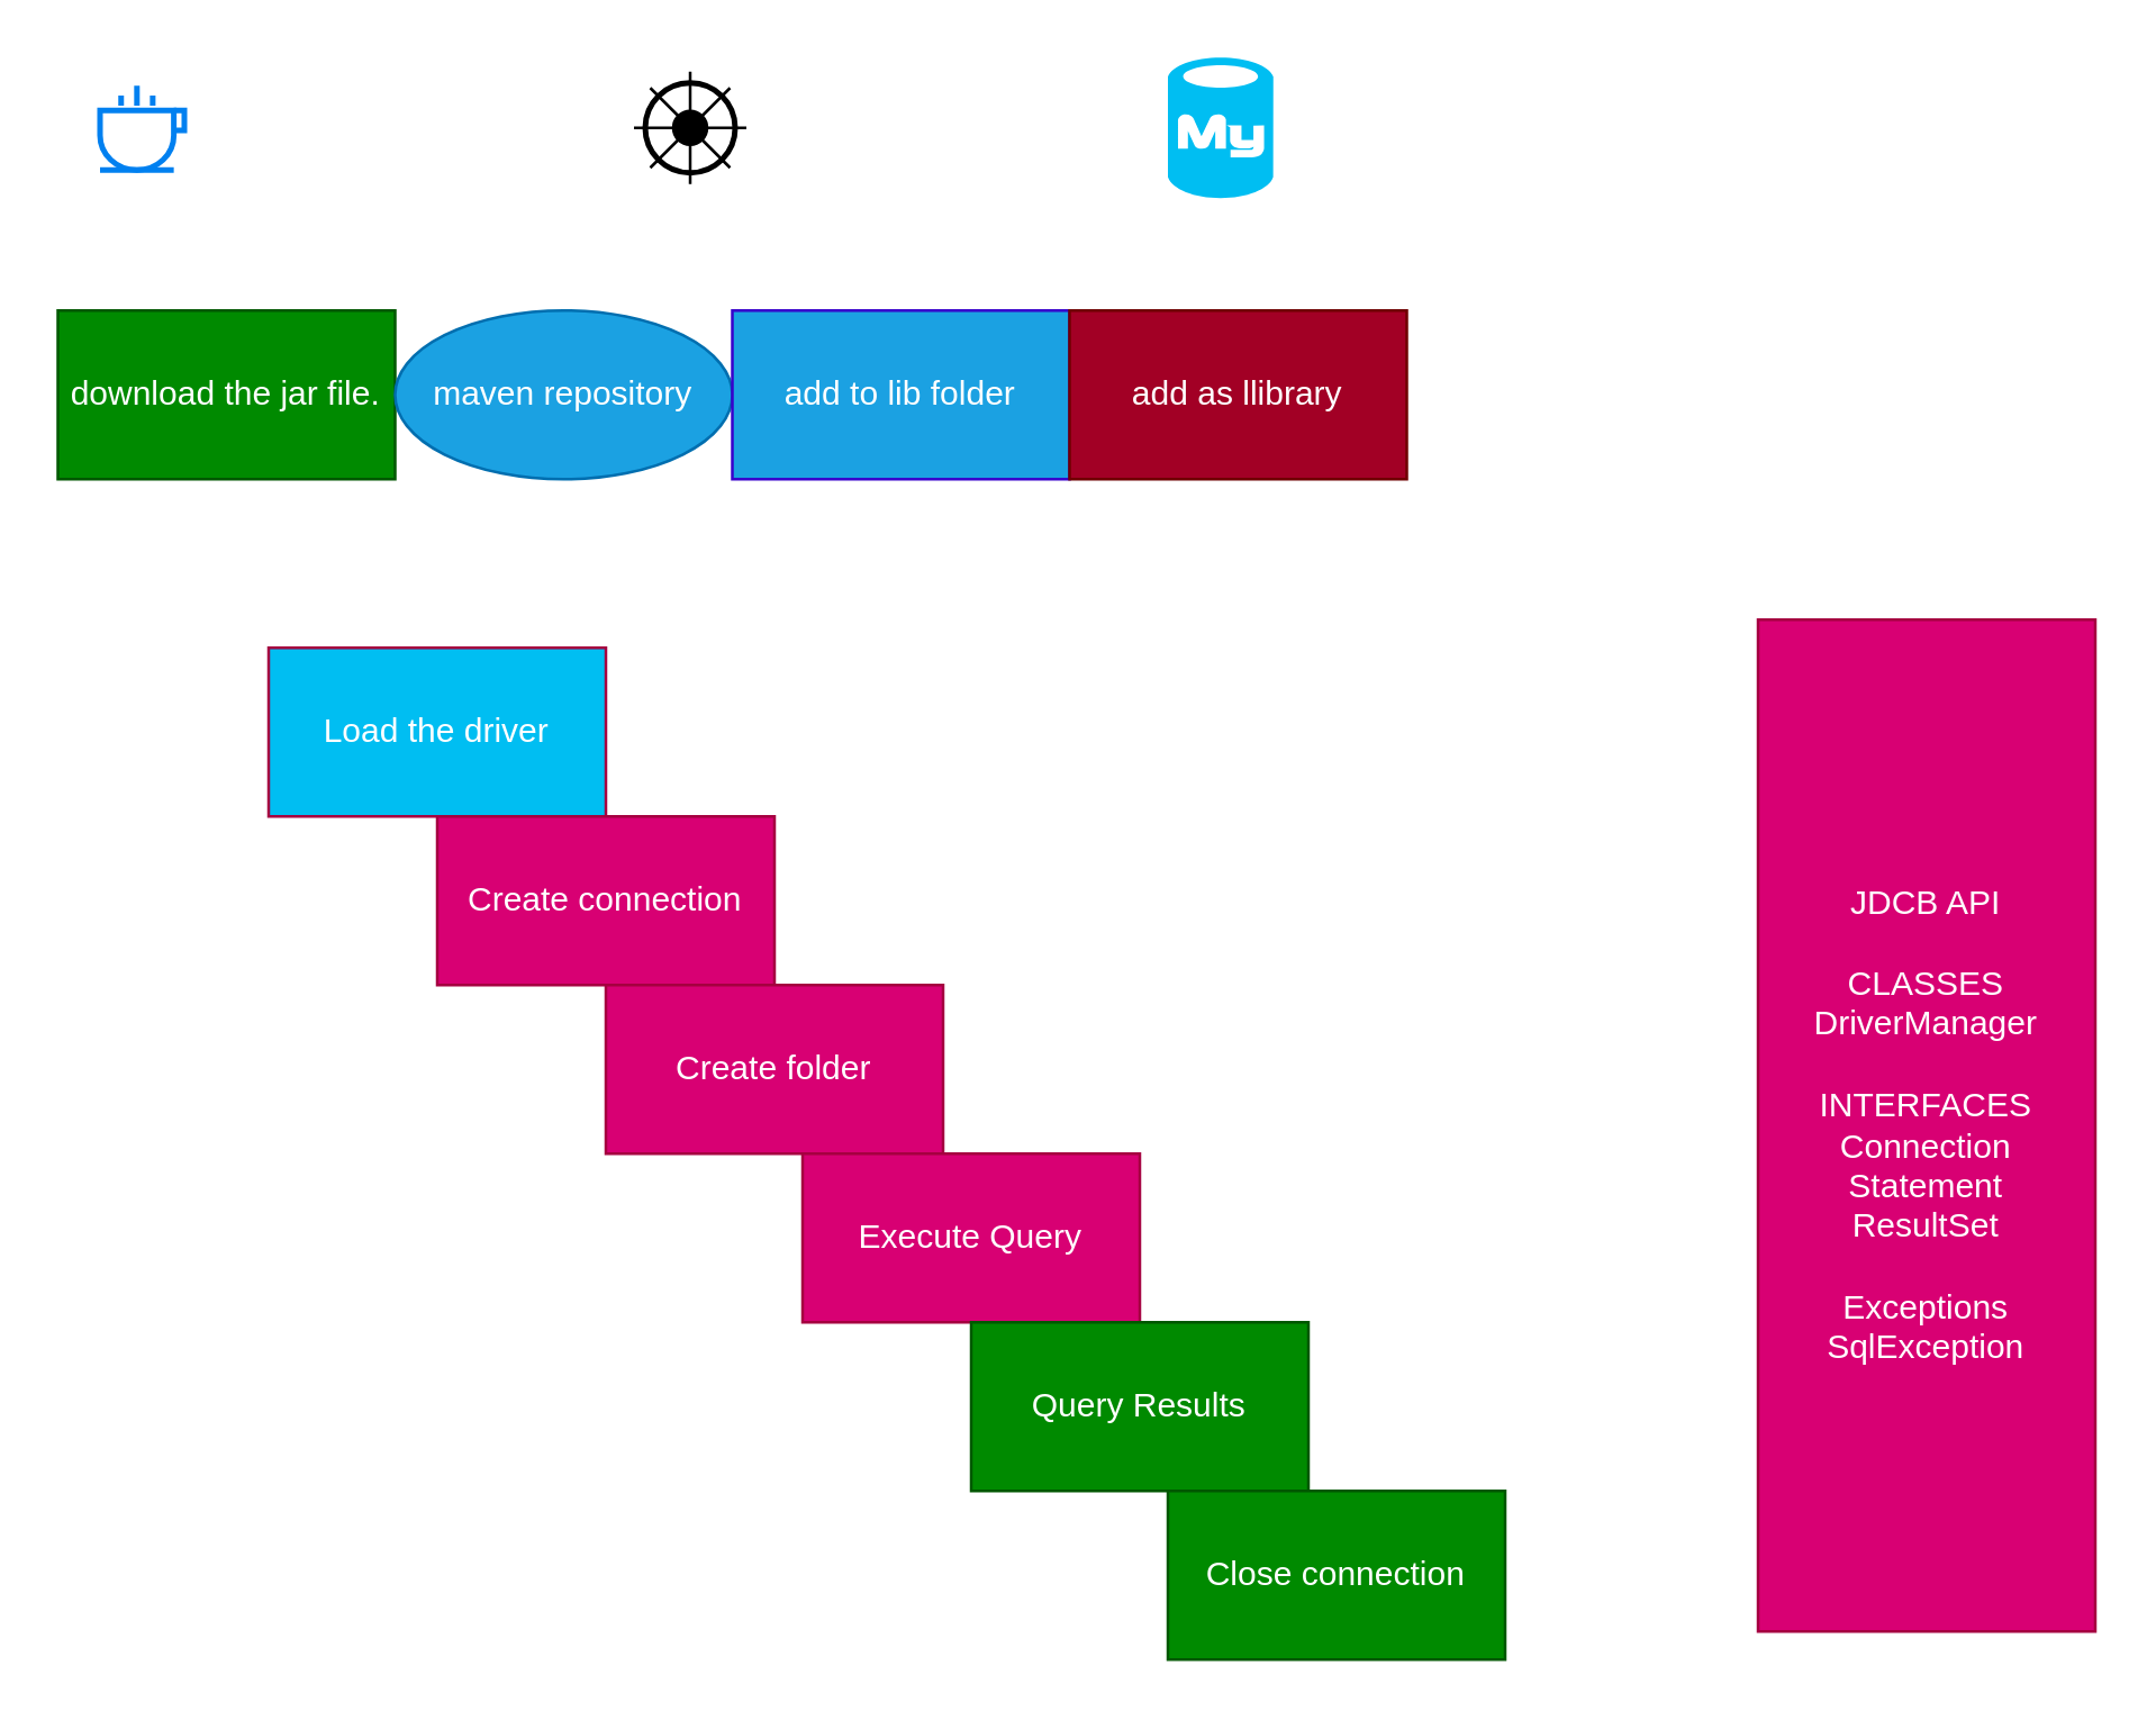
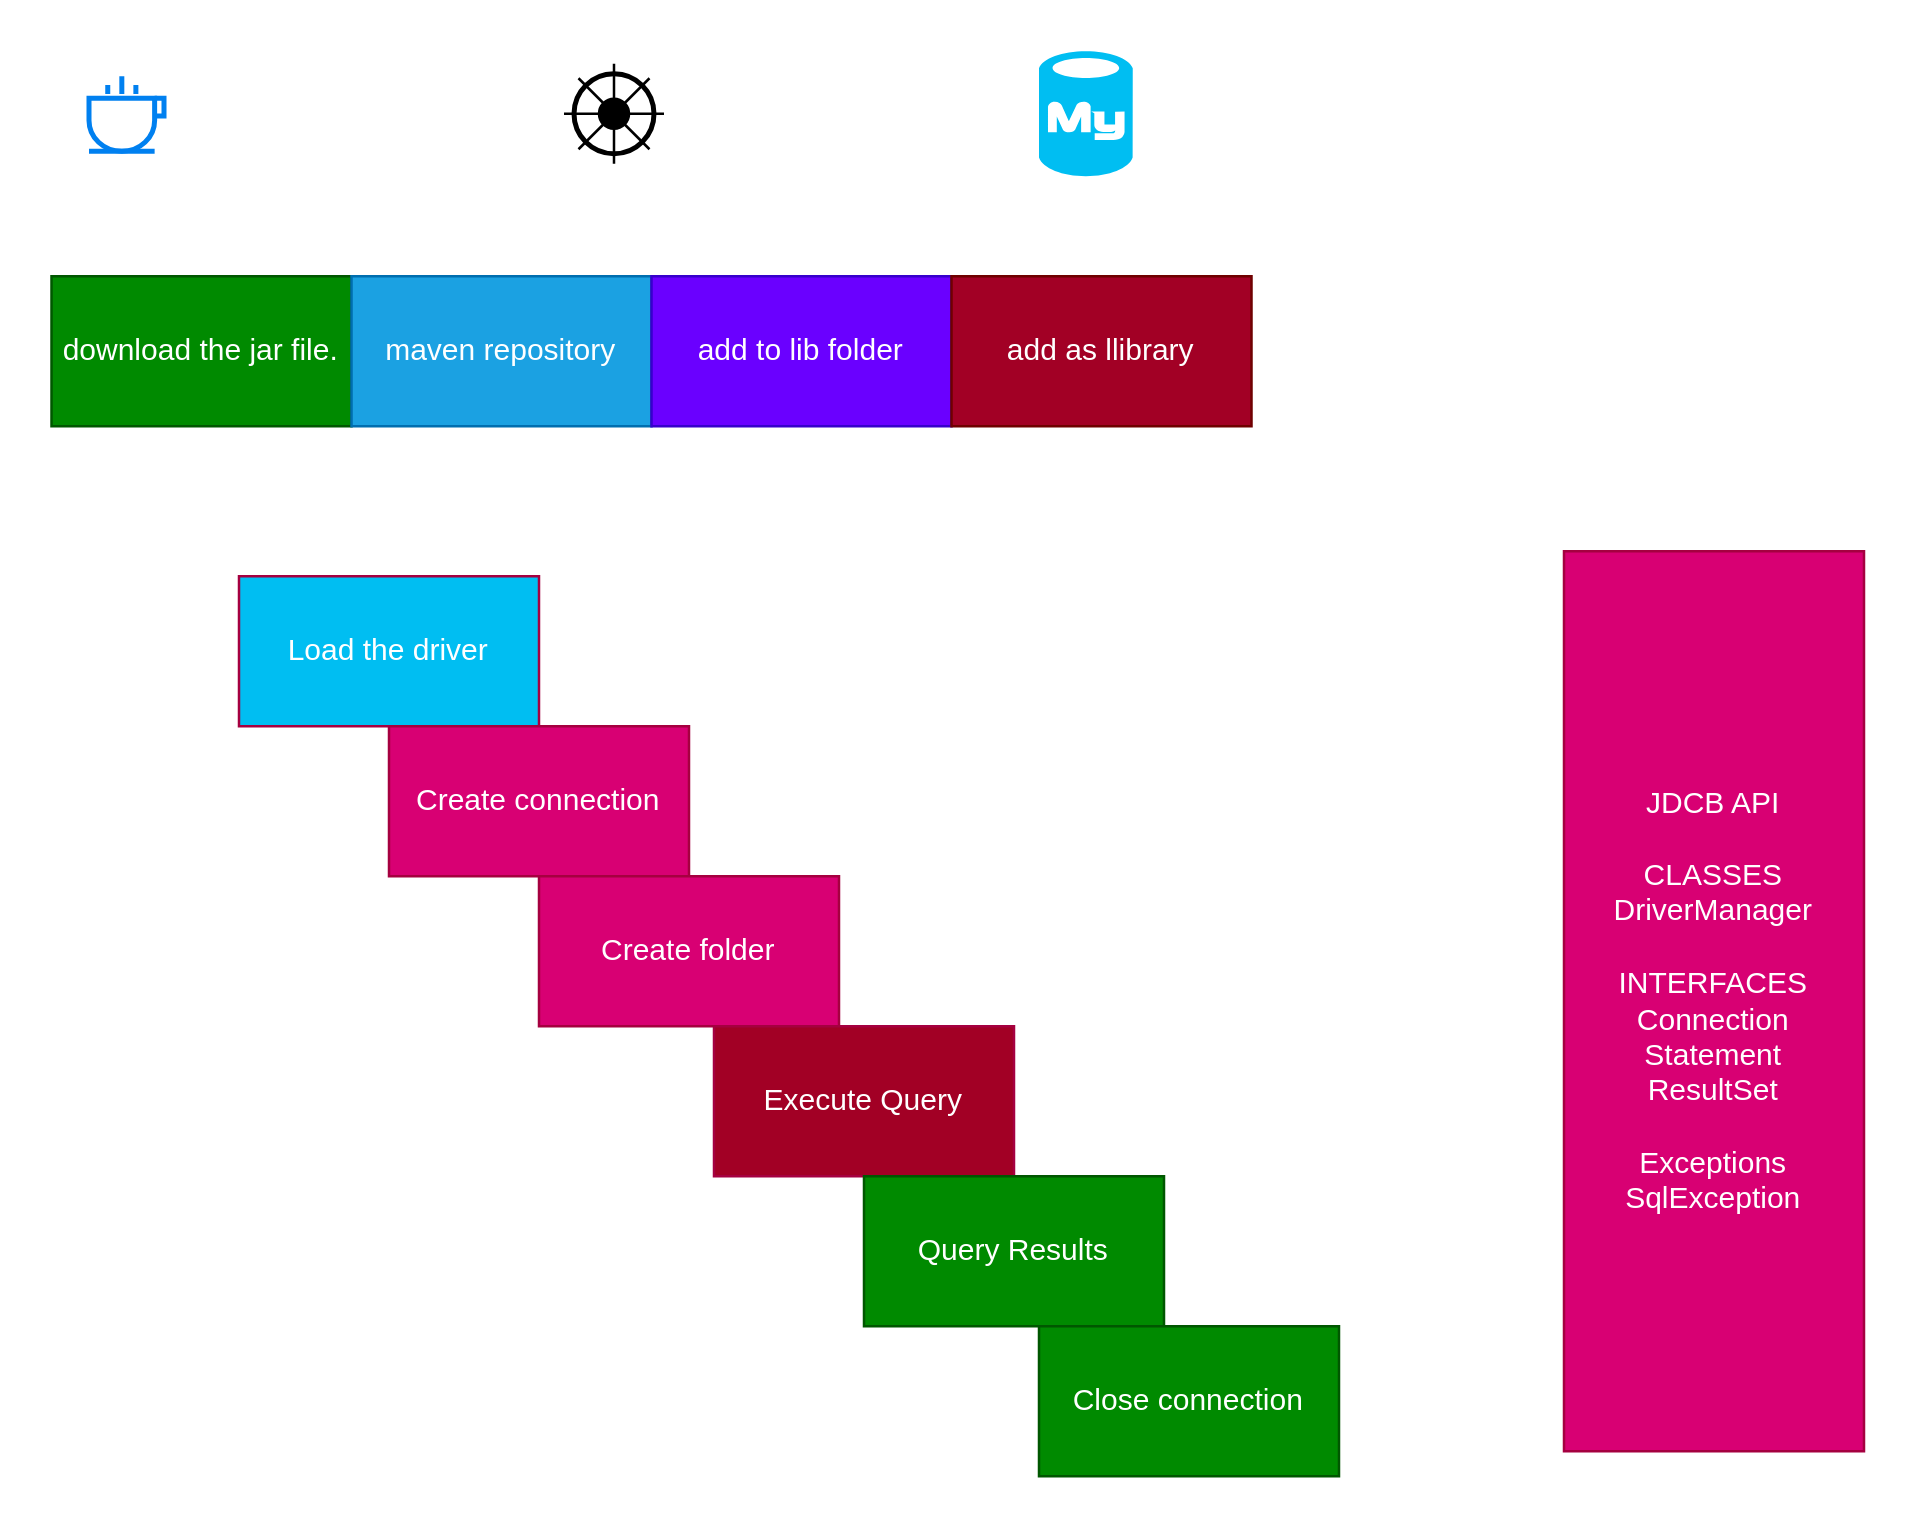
- <mxCell id="6" value="maven repository" style="ellipse;whiteSpace=wrap;html=1;fillColor=#1ba1e2;fontColor=#ffffff;strokeColor=#006EAF;" parent="1" vertex="1"><mxGeometry x="140" y="110" width="120" height="60" as="geometry" /></mxCell>
+ <mxCell id="6" value="maven repository" style="rounded=0;whiteSpace=wrap;html=1;fillColor=#1ba1e2;fontColor=#ffffff;strokeColor=#006EAF;" parent="1" vertex="1"><mxGeometry x="140" y="110" width="120" height="60" as="geometry" /></mxCell>
- <mxCell id="7" value="add to lib folder" style="rounded=0;whiteSpace=wrap;html=1;fillColor=#1ba1e2;fontColor=#ffffff;strokeColor=#3700CC;" parent="1" vertex="1"><mxGeometry x="260" y="110" width="120" height="60" as="geometry" /></mxCell>
+ <mxCell id="7" value="add to lib folder" style="rounded=0;whiteSpace=wrap;html=1;fillColor=#6a00ff;fontColor=#ffffff;strokeColor=#3700CC;" parent="1" vertex="1"><mxGeometry x="260" y="110" width="120" height="60" as="geometry" /></mxCell>
- <mxCell id="12" value="Execute Query" style="rounded=0;whiteSpace=wrap;html=1;fillColor=#d80073;fontColor=#ffffff;strokeColor=#A50040;" parent="1" vertex="1"><mxGeometry x="285" y="410" width="120" height="60" as="geometry" /></mxCell>
+ <mxCell id="12" value="Execute Query" style="rounded=0;whiteSpace=wrap;html=1;fillColor=#a20025;fontColor=#ffffff;strokeColor=#A50040;" parent="1" vertex="1"><mxGeometry x="285" y="410" width="120" height="60" as="geometry" /></mxCell>
